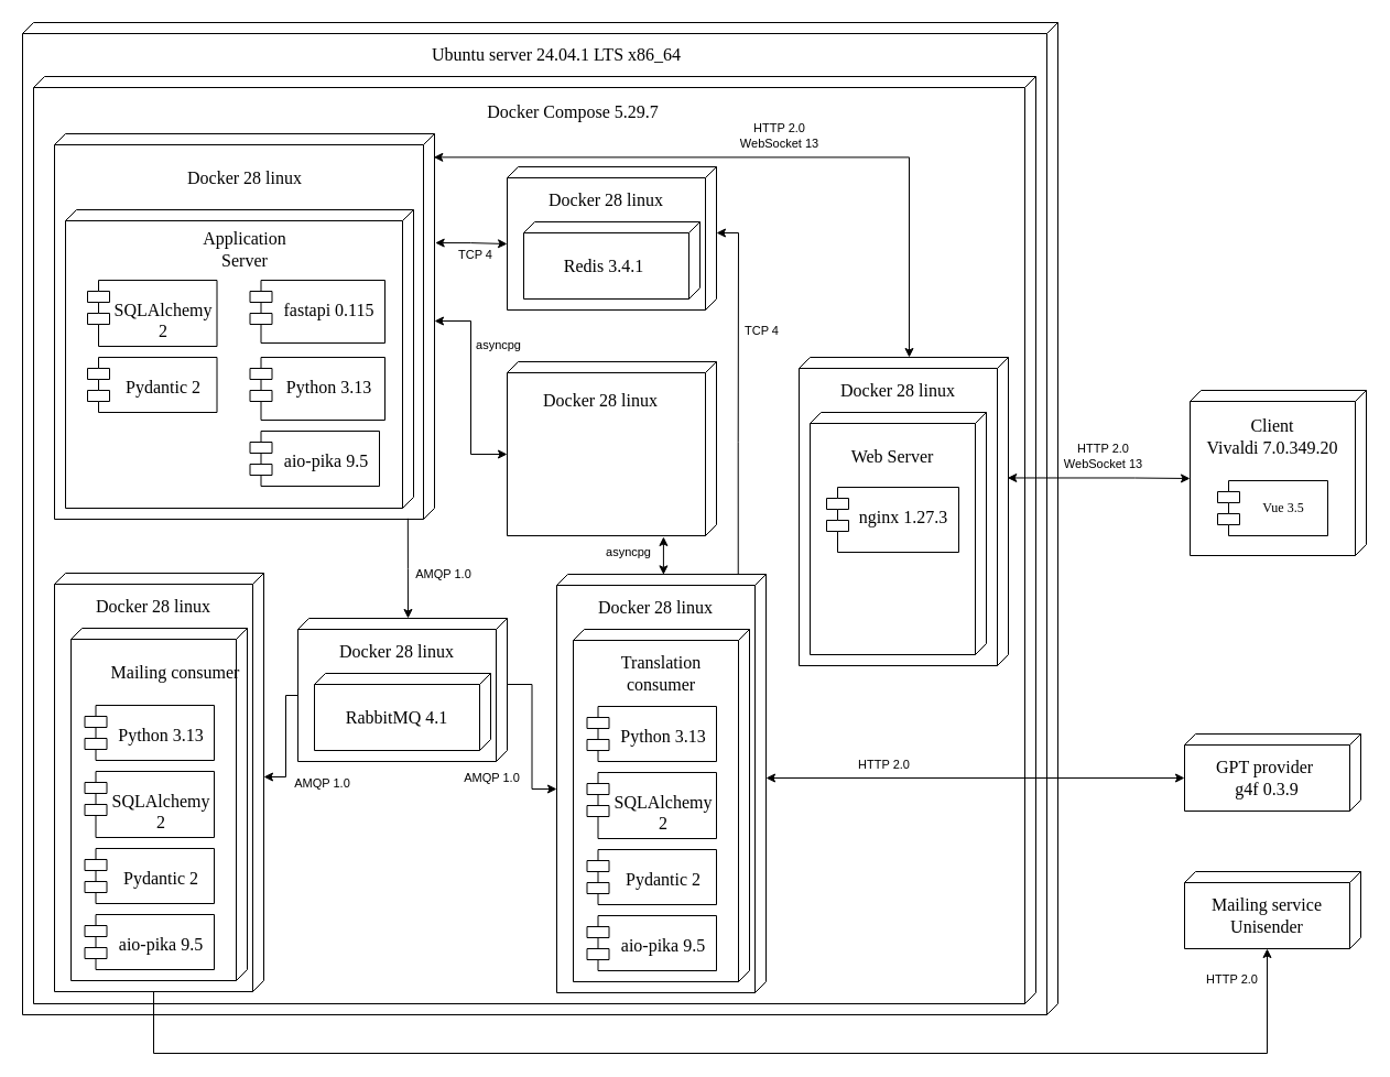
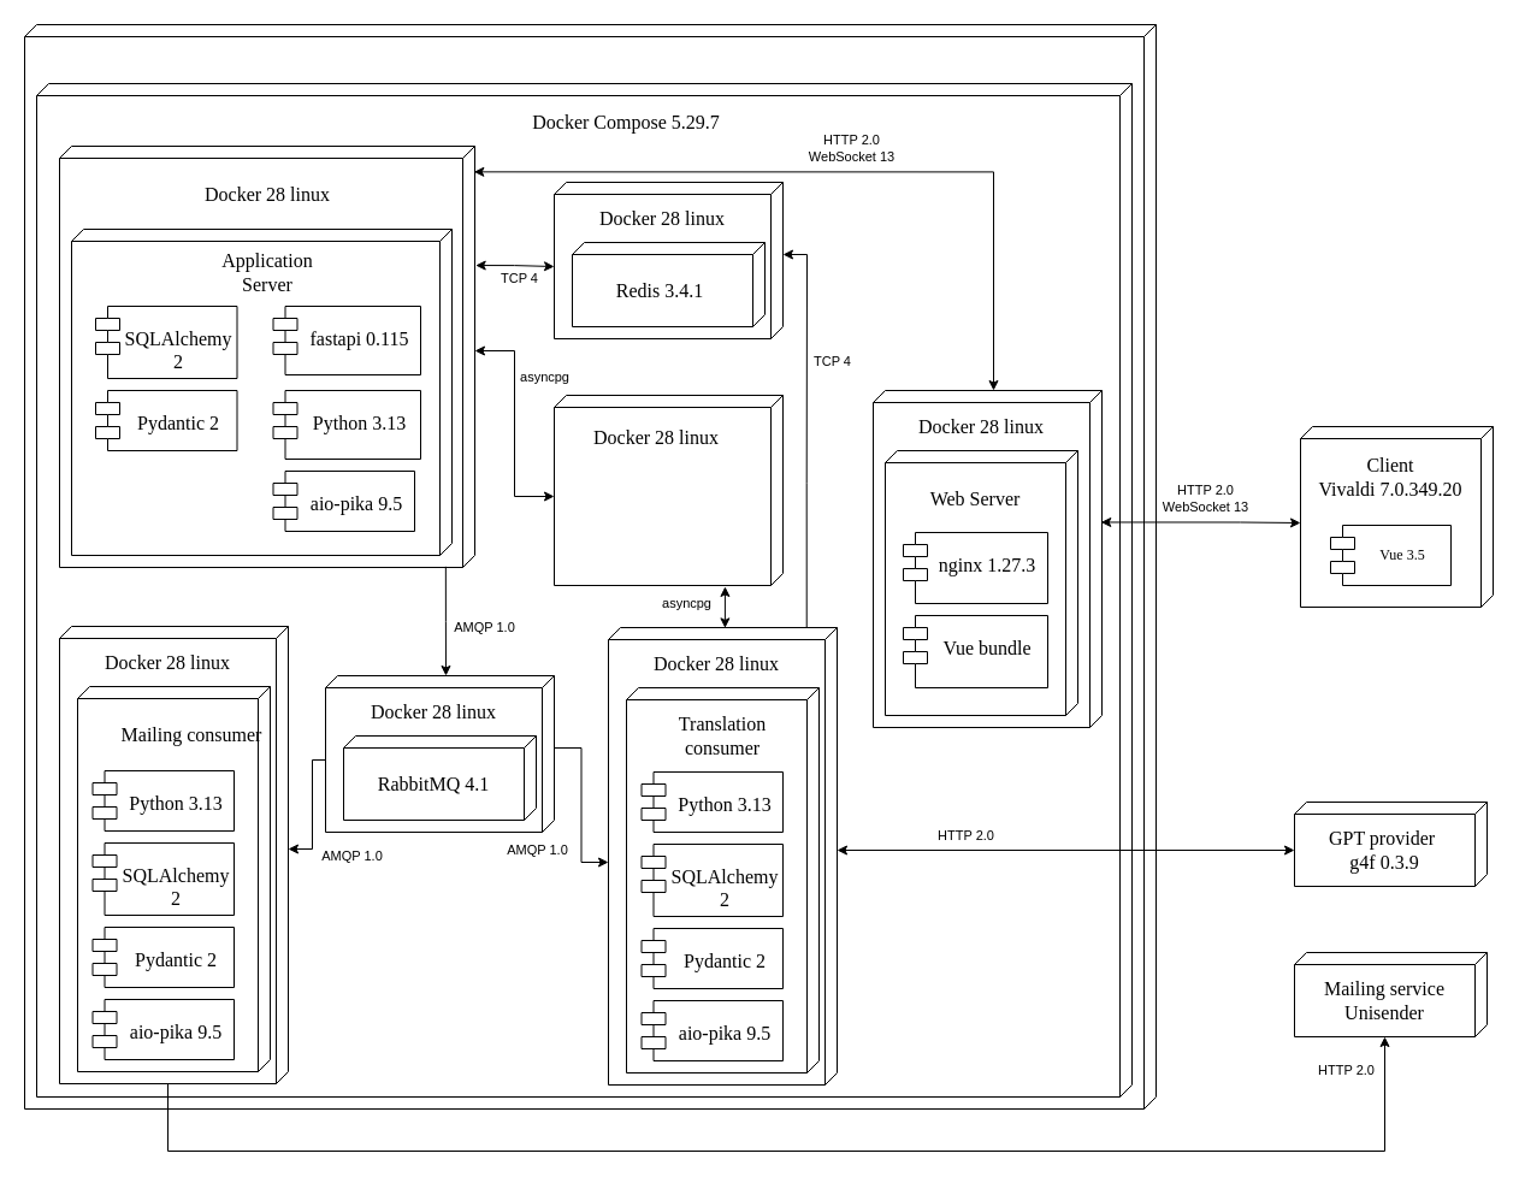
- <mxCell id="30" value="&lt;div&gt;&lt;span style=&quot;background-color: initial;&quot;&gt;Ubuntu server 24.04.1 LTS x86_64&lt;/span&gt;&lt;/div&gt;" style="text;html=1;align=center;verticalAlign=middle;whiteSpace=wrap;rounded=0;fontFamily=Times New Roman;fontSize=16;" parent="1" vertex="1"><mxGeometry x="385" y="29" width="240" height="40" as="geometry" /></mxCell>
+ <mxCell id="26" value="Vue bundle" style="shape=module;align=left;spacingLeft=20;align=center;verticalAlign=top;whiteSpace=wrap;html=1;fontFamily=Times New Roman;spacingTop=11;fontSize=16;" parent="1" vertex="1"><mxGeometry x="750" y="511" width="120" height="60" as="geometry" /></mxCell>
